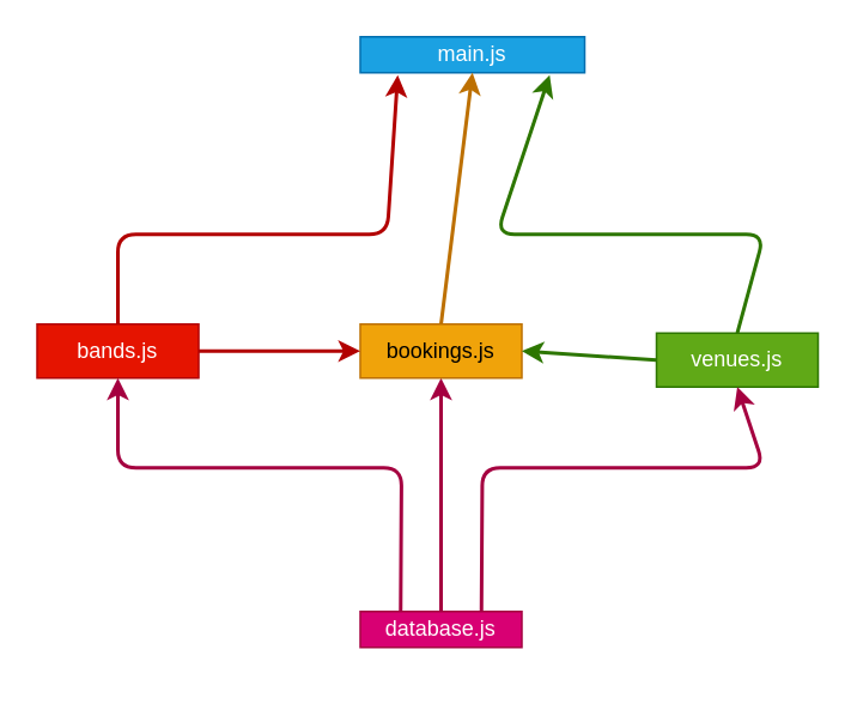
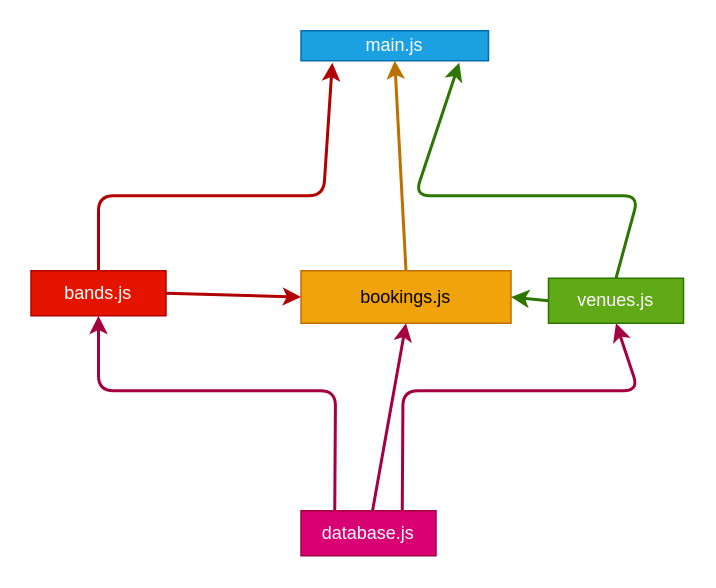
- <mxCell id="6" value="bookings.js" style="whiteSpace=wrap;html=1;fillColor=#f0a30a;fontColor=#000000;strokeColor=#BD7000;" vertex="1" parent="1"><mxGeometry x="200" y="180" width="90" height="30" as="geometry" /></mxCell>
+ <mxCell id="6" value="bookings.js" style="whiteSpace=wrap;html=1;fillColor=#f0a30a;fontColor=#000000;strokeColor=#BD7000;" vertex="1" parent="1"><mxGeometry x="200" y="180" width="140" height="35" as="geometry" /></mxCell>
- <mxCell id="3" value="database.js" style="whiteSpace=wrap;html=1;fillColor=#d80073;fontColor=#ffffff;strokeColor=#A50040;" vertex="1" parent="1"><mxGeometry x="200" y="340" width="90" height="20" as="geometry" /></mxCell>
+ <mxCell id="3" value="database.js" style="whiteSpace=wrap;html=1;fillColor=#d80073;fontColor=#ffffff;strokeColor=#A50040;" vertex="1" parent="1"><mxGeometry x="200" y="340" width="90" height="30" as="geometry" /></mxCell>
